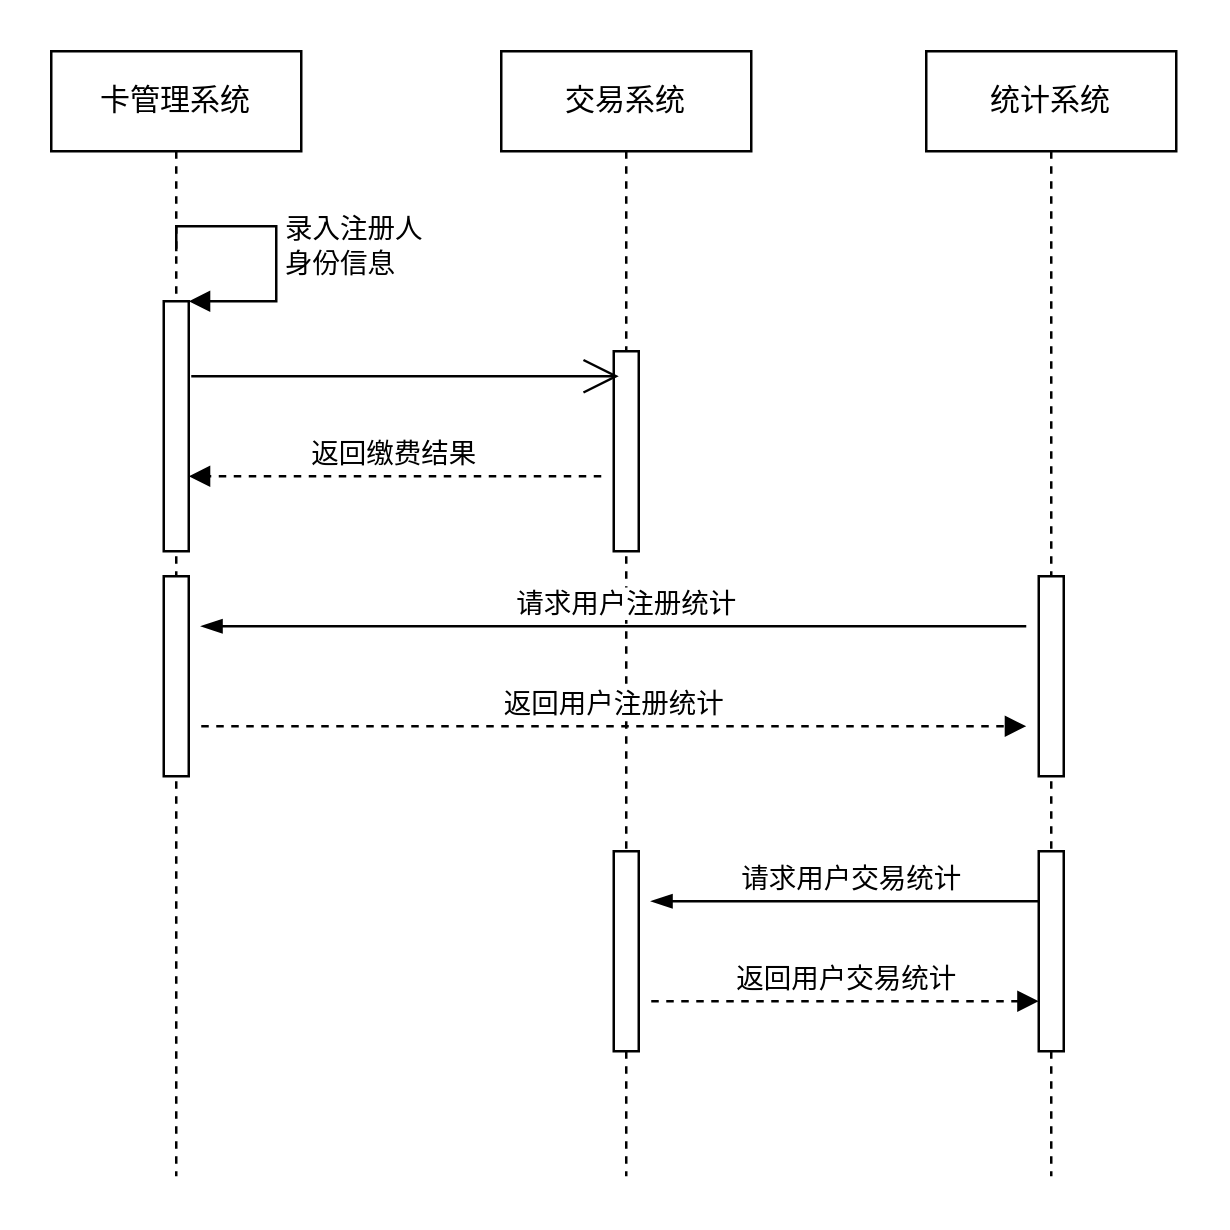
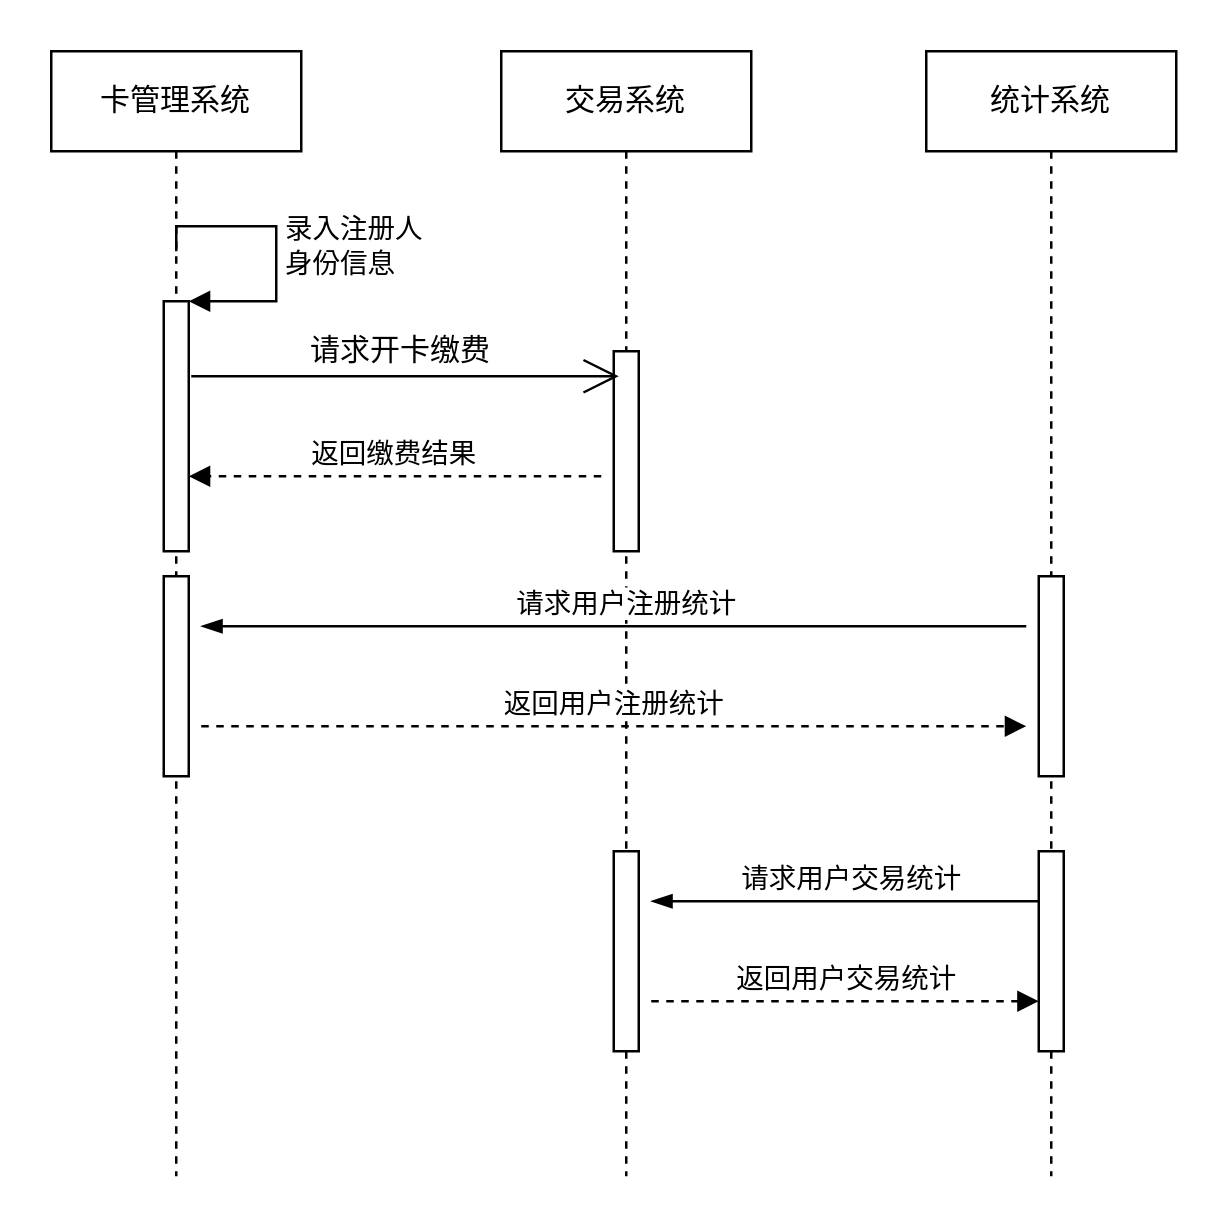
+ <mxCell id="14" value="请求开卡缴费" style="text;html=1;strokeColor=none;fillColor=none;align=center;verticalAlign=middle;whiteSpace=wrap;rounded=0;" parent="1" vertex="1"><mxGeometry x="120" y="130" width="80" height="20" as="geometry" /></mxCell>
